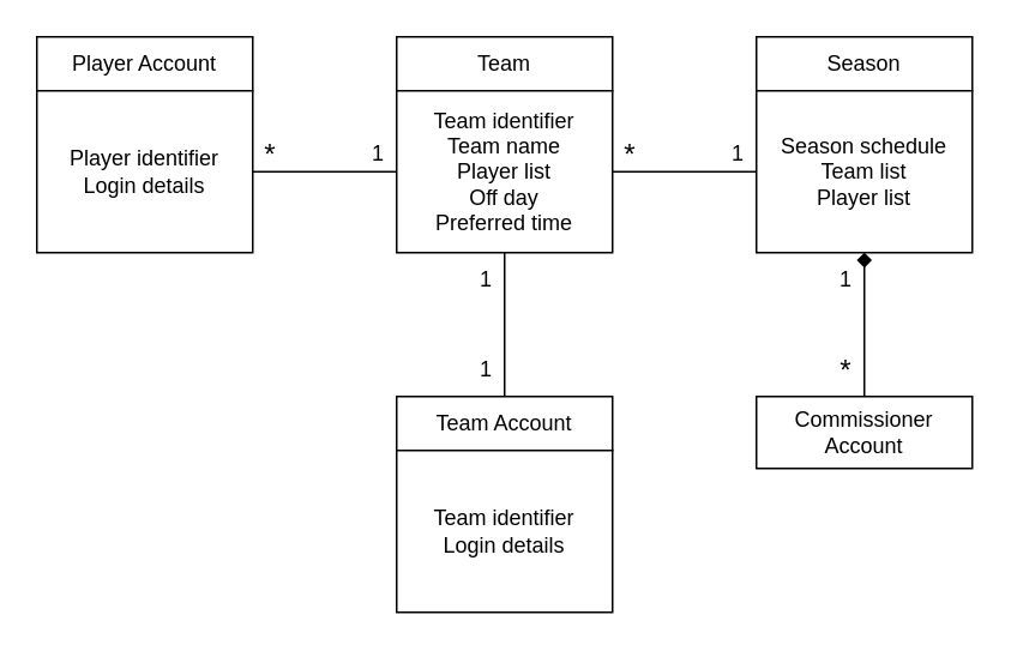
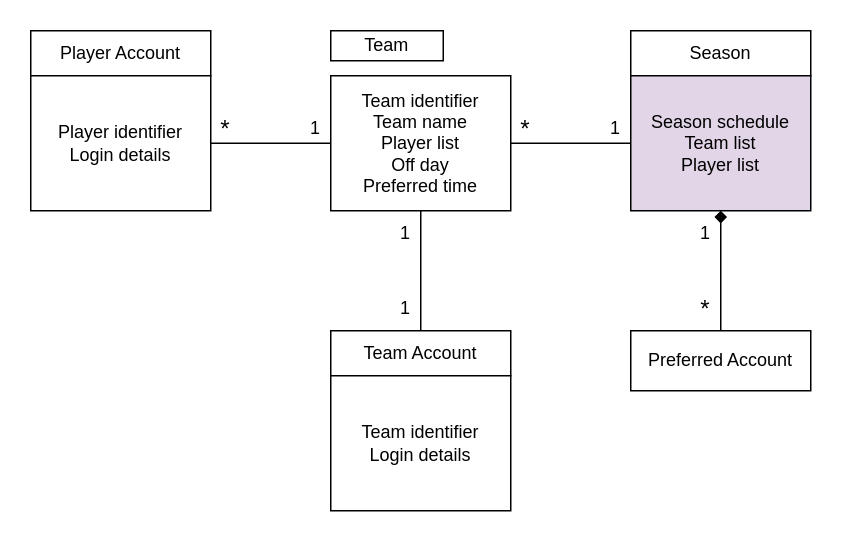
- <mxCell id="3" value="Team" style="rounded=0;whiteSpace=wrap;html=1;" vertex="1" parent="1"><mxGeometry x="220" y="20" width="120" height="30" as="geometry" /></mxCell>
+ <mxCell id="3" value="Team" style="rounded=0;whiteSpace=wrap;html=1;" vertex="1" parent="1"><mxGeometry x="220" y="20" width="75" height="20" as="geometry" /></mxCell>
- <mxCell id="10" value="&lt;div&gt;Season schedule&lt;br&gt;&lt;/div&gt;&lt;div&gt;Team list&lt;br&gt;&lt;/div&gt;&lt;div&gt;Player list&lt;/div&gt;" style="rounded=0;whiteSpace=wrap;html=1;" vertex="1" parent="1"><mxGeometry x="420" y="50" width="120" height="90" as="geometry" /></mxCell>
+ <mxCell id="10" value="&lt;div&gt;Season schedule&lt;br&gt;&lt;/div&gt;&lt;div&gt;Team list&lt;br&gt;&lt;/div&gt;&lt;div&gt;Player list&lt;/div&gt;" style="rounded=0;whiteSpace=wrap;html=1;fillColor=#e1d5e7;" vertex="1" parent="1"><mxGeometry x="420" y="50" width="120" height="90" as="geometry" /></mxCell>
- <mxCell id="8" value="Commissioner Account" style="rounded=0;whiteSpace=wrap;html=1;" vertex="1" parent="1"><mxGeometry x="420" y="220" width="120" height="40" as="geometry" /></mxCell>
+ <mxCell id="8" value="Preferred Account" style="rounded=0;whiteSpace=wrap;html=1;" vertex="1" parent="1"><mxGeometry x="420" y="220" width="120" height="40" as="geometry" /></mxCell>
